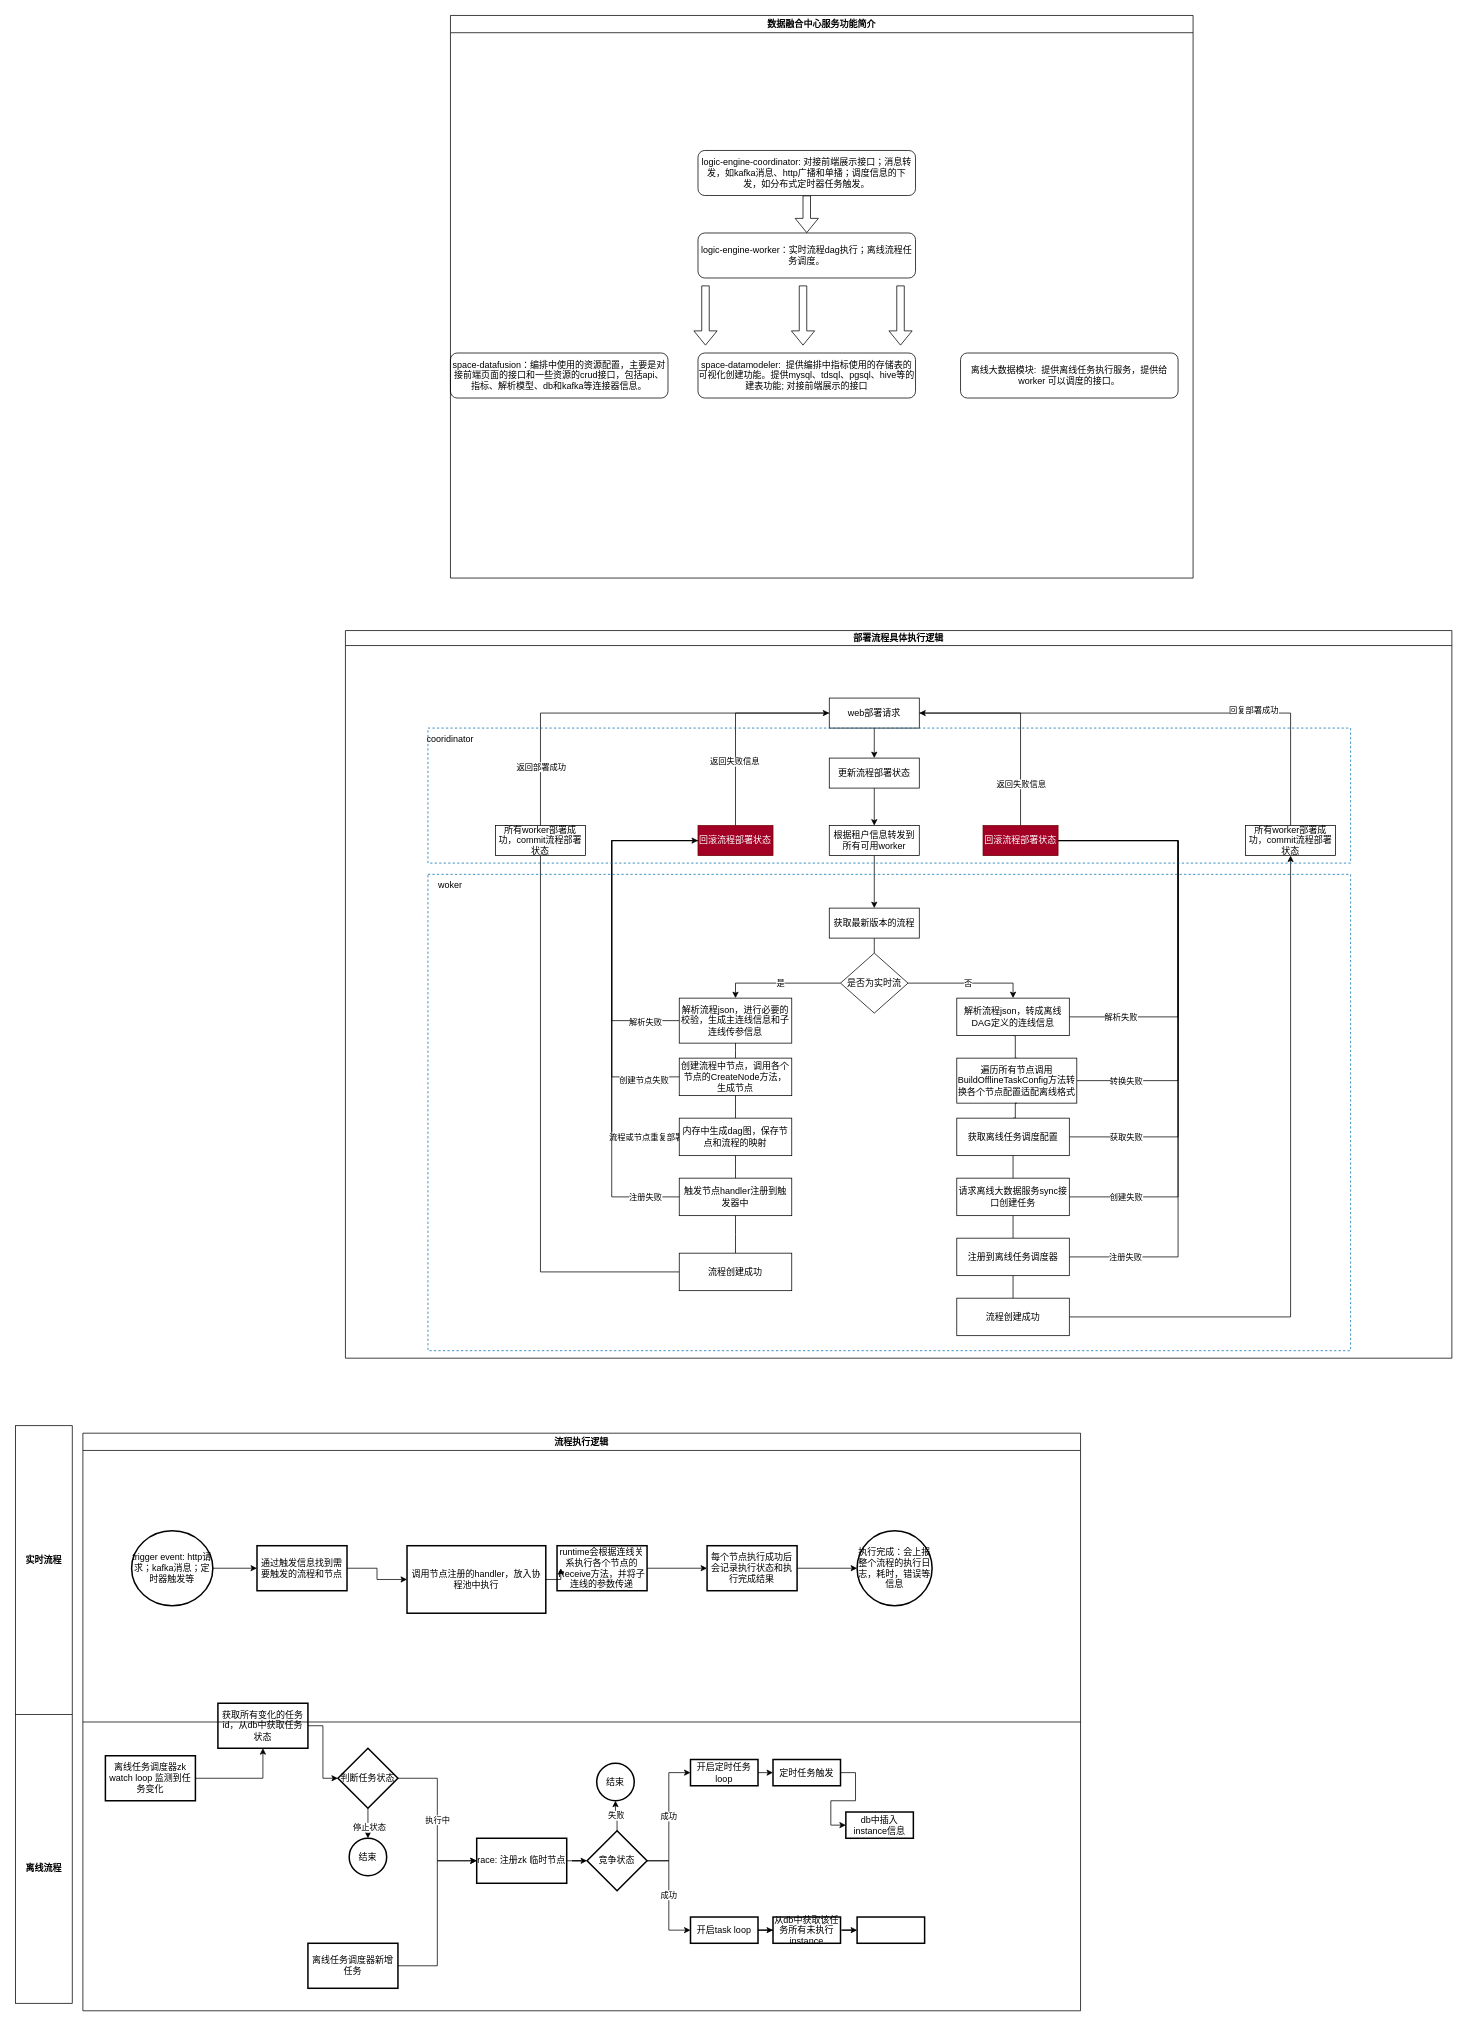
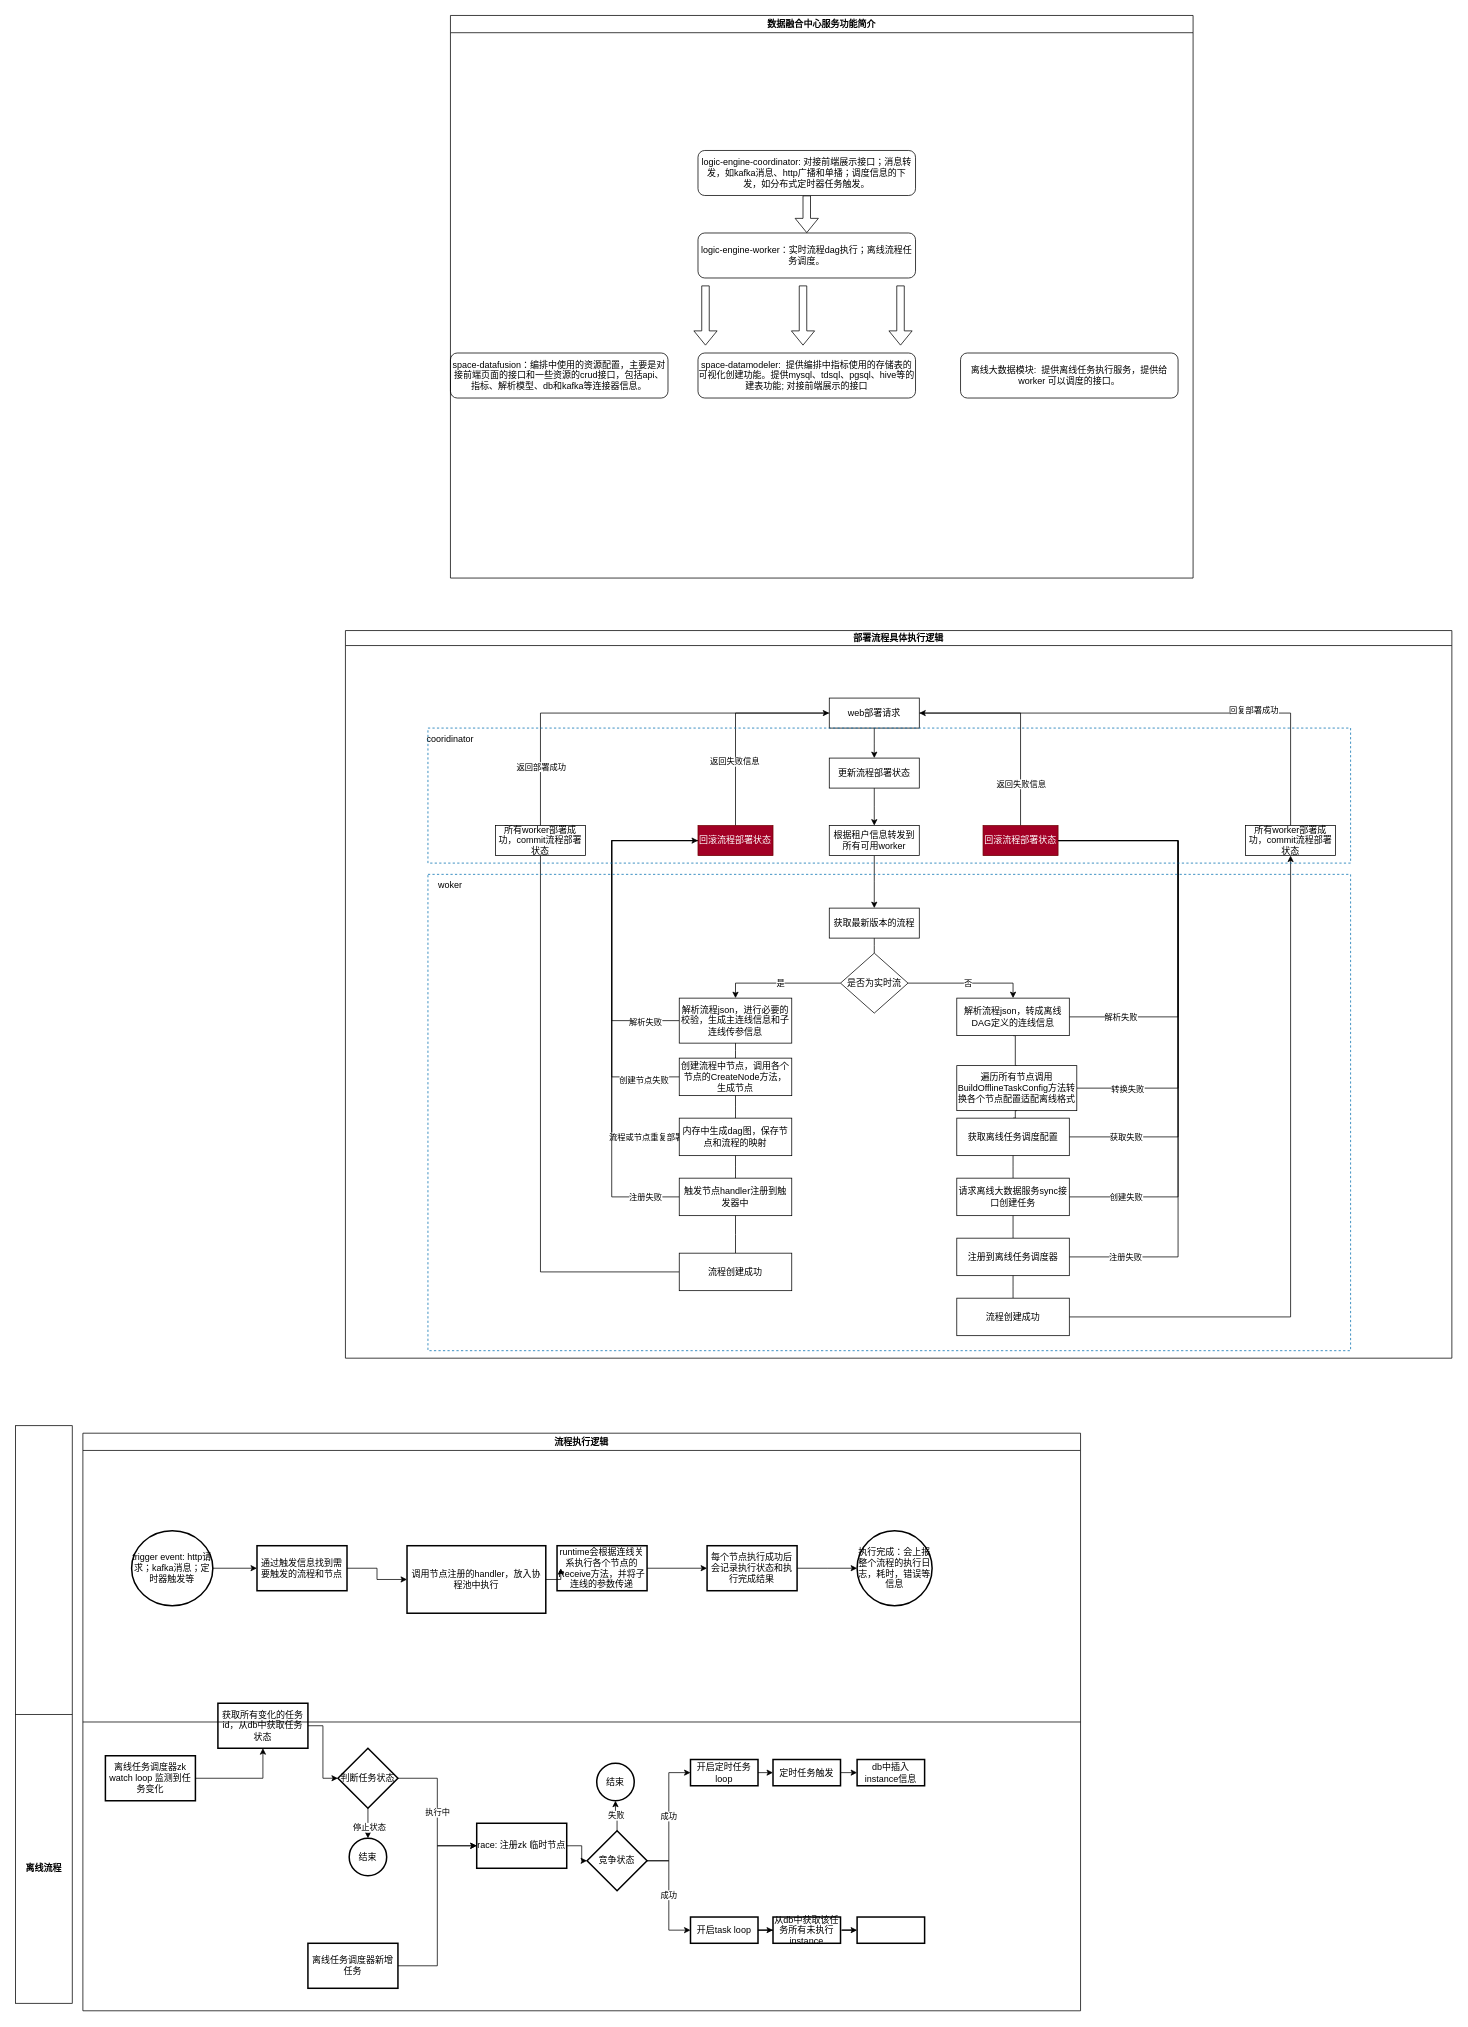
- <mxCell id="48" value="遍历所有节点调用BuildOfflineTaskConfig方法转换各个节点配置适配离线格式" style="whiteSpace=wrap;html=1;treeFolding=1;treeMoving=1;newEdgeStyle={&quot;edgeStyle&quot;:&quot;elbowEdgeStyle&quot;,&quot;startArrow&quot;:&quot;none&quot;,&quot;endArrow&quot;:&quot;none&quot;};" parent="2" vertex="1"><mxGeometry x="815" y="570" width="160" height="60" as="geometry" /></mxCell>
+ <mxCell id="48" value="遍历所有节点调用BuildOfflineTaskConfig方法转换各个节点配置适配离线格式" style="whiteSpace=wrap;html=1;treeFolding=1;treeMoving=1;newEdgeStyle={&quot;edgeStyle&quot;:&quot;elbowEdgeStyle&quot;,&quot;startArrow&quot;:&quot;none&quot;,&quot;endArrow&quot;:&quot;none&quot;};" parent="2" vertex="1"><mxGeometry x="815" y="580" width="160" height="60" as="geometry" /></mxCell>
- <mxCell id="125" value="&lt;b&gt;实时流程&lt;/b&gt;" style="rounded=0;whiteSpace=wrap;html=1;fillColor=none;strokeColor=none;" vertex="1" parent="122"><mxGeometry width="59.549" height="120" as="geometry" /></mxCell>
- <mxCell id="116" value="db中插入instance信息" style="whiteSpace=wrap;html=1;strokeWidth=2;" vertex="1" parent="81"><mxGeometry x="1017.1" y="505" width="90" height="35" as="geometry" /></mxCell>
+ <mxCell id="116" value="db中插入instance信息" style="whiteSpace=wrap;html=1;strokeWidth=2;" vertex="1" parent="81"><mxGeometry x="1032.1" y="435" width="90" height="35" as="geometry" /></mxCell>
- <mxCell id="95" value="race: 注册zk 临时节点" style="whiteSpace=wrap;html=1;strokeWidth=2;" vertex="1" parent="81"><mxGeometry x="525.001" y="540" width="120" height="60" as="geometry" /></mxCell>
+ <mxCell id="95" value="race: 注册zk 临时节点" style="whiteSpace=wrap;html=1;strokeWidth=2;" vertex="1" parent="81"><mxGeometry x="525.001" y="520" width="120" height="60" as="geometry" /></mxCell>
